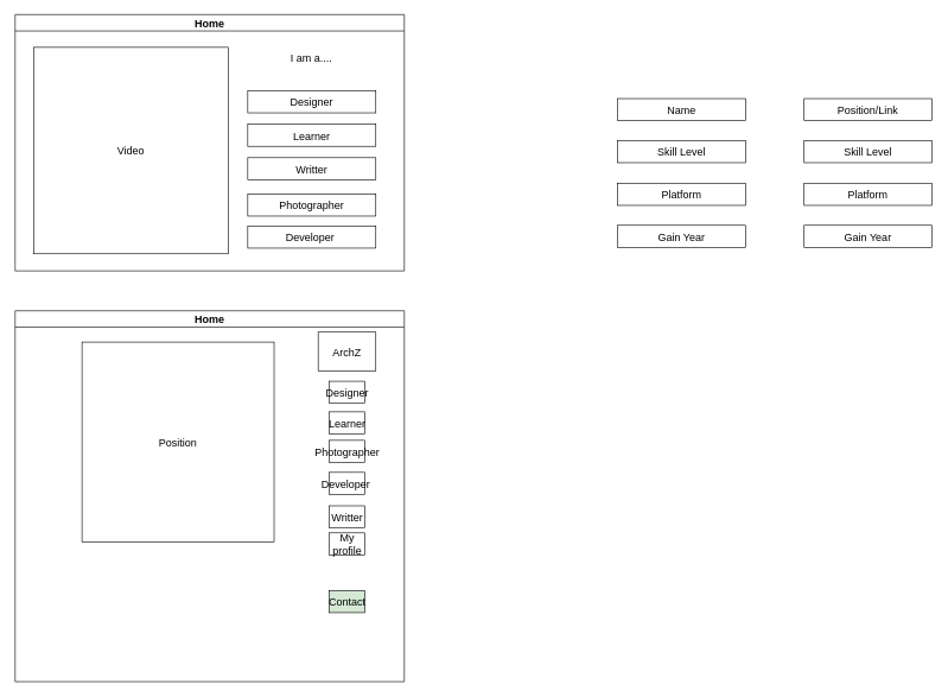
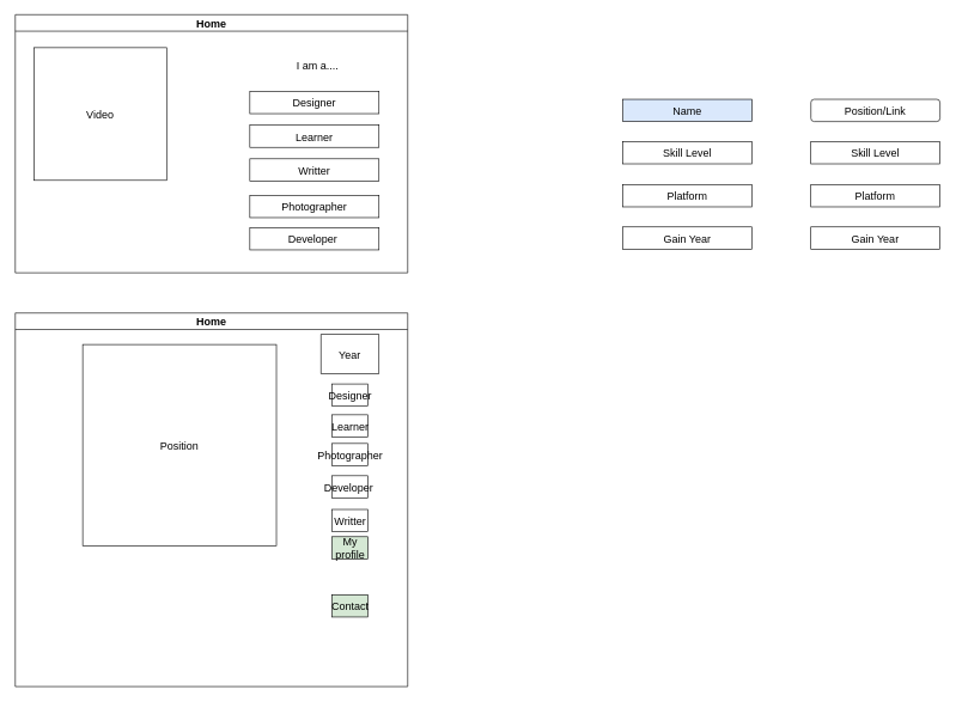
- <mxCell id="3" value="I am a...." style="text;html=1;align=center;verticalAlign=middle;resizable=0;points=[];autosize=1;strokeColor=none;fillColor=none;fontSize=15;" parent="2" vertex="1"><mxGeometry x="382" y="49" width="68" height="22" as="geometry" /></mxCell>
+ <mxCell id="3" value="I am a...." style="text;html=1;align=center;verticalAlign=middle;resizable=0;points=[];autosize=1;strokeColor=none;fillColor=none;fontSize=15;" parent="2" vertex="1"><mxGeometry x="387" y="59" width="68" height="22" as="geometry" /></mxCell>
- <mxCell id="20" value="Name" style="rounded=0;whiteSpace=wrap;html=1;fontSize=15;" parent="1" vertex="1"><mxGeometry x="867" y="138" width="180" height="31" as="geometry" /></mxCell>
+ <mxCell id="20" value="Name" style="rounded=0;whiteSpace=wrap;html=1;fontSize=15;fillColor=#dae8fc;" parent="1" vertex="1"><mxGeometry x="867" y="138" width="180" height="31" as="geometry" /></mxCell>
- <mxCell id="24" value="Position/Link" style="rounded=0;whiteSpace=wrap;html=1;fontSize=15;" vertex="1" parent="1"><mxGeometry x="1129" y="138" width="180" height="31" as="geometry" /></mxCell>
+ <mxCell id="24" value="Position/Link" style="whiteSpace=wrap;html=1;fontSize=15;rounded=1;" vertex="1" parent="1"><mxGeometry x="1129" y="138" width="180" height="31" as="geometry" /></mxCell>
- <mxCell id="9" value="Video" style="rounded=0;whiteSpace=wrap;html=1;fontSize=15;" parent="2" vertex="1"><mxGeometry x="26" y="46" width="274" height="290" as="geometry" /></mxCell>
+ <mxCell id="9" value="Video" style="rounded=0;whiteSpace=wrap;html=1;fontSize=15;" parent="2" vertex="1"><mxGeometry x="26" y="46" width="185" height="185" as="geometry" /></mxCell>
- <mxCell id="15" value="ArchZ" style="rounded=0;whiteSpace=wrap;html=1;fontSize=15;" parent="10" vertex="1"><mxGeometry x="426" y="30" width="81" height="55" as="geometry" /></mxCell>
+ <mxCell id="15" value="Year" style="rounded=0;whiteSpace=wrap;html=1;fontSize=15;" parent="10" vertex="1"><mxGeometry x="426" y="30" width="81" height="55" as="geometry" /></mxCell>
- <mxCell id="18" value="My profile" style="rounded=0;whiteSpace=wrap;html=1;fontSize=15;" parent="10" vertex="1"><mxGeometry x="441.5" y="312" width="50" height="31" as="geometry" /></mxCell>
+ <mxCell id="18" value="My profile" style="rounded=0;whiteSpace=wrap;html=1;fontSize=15;fillColor=#d5e8d4;" parent="10" vertex="1"><mxGeometry x="441.5" y="312" width="50" height="31" as="geometry" /></mxCell>
